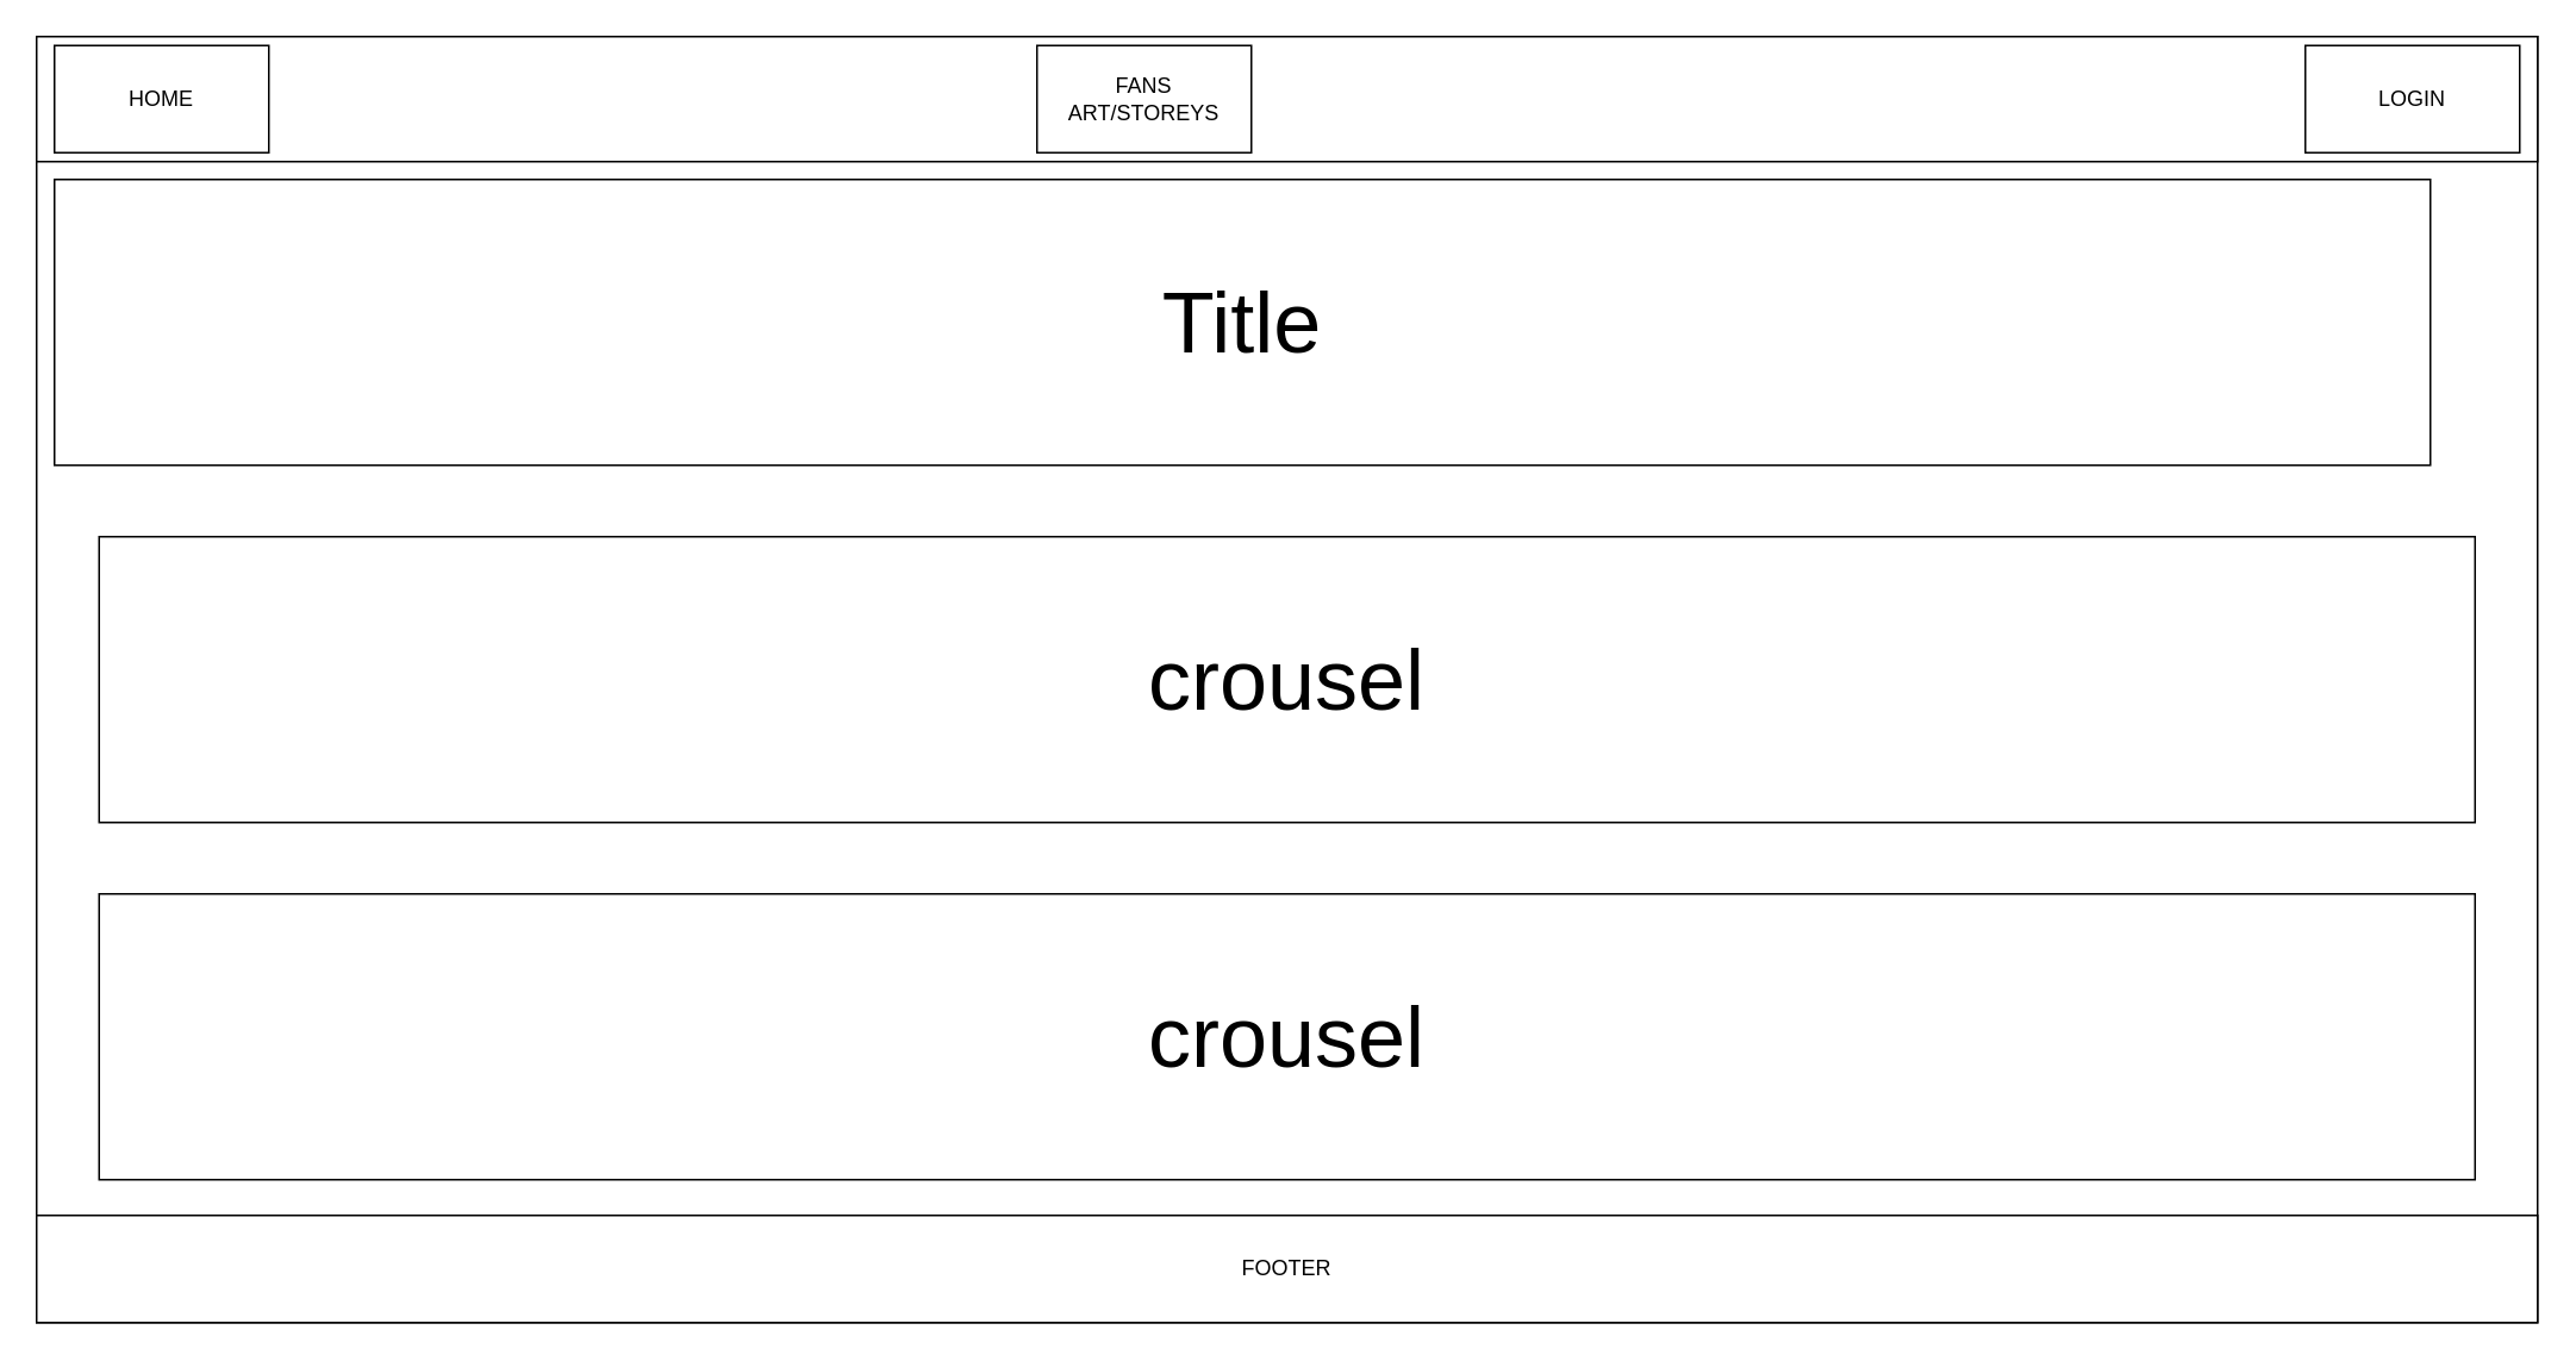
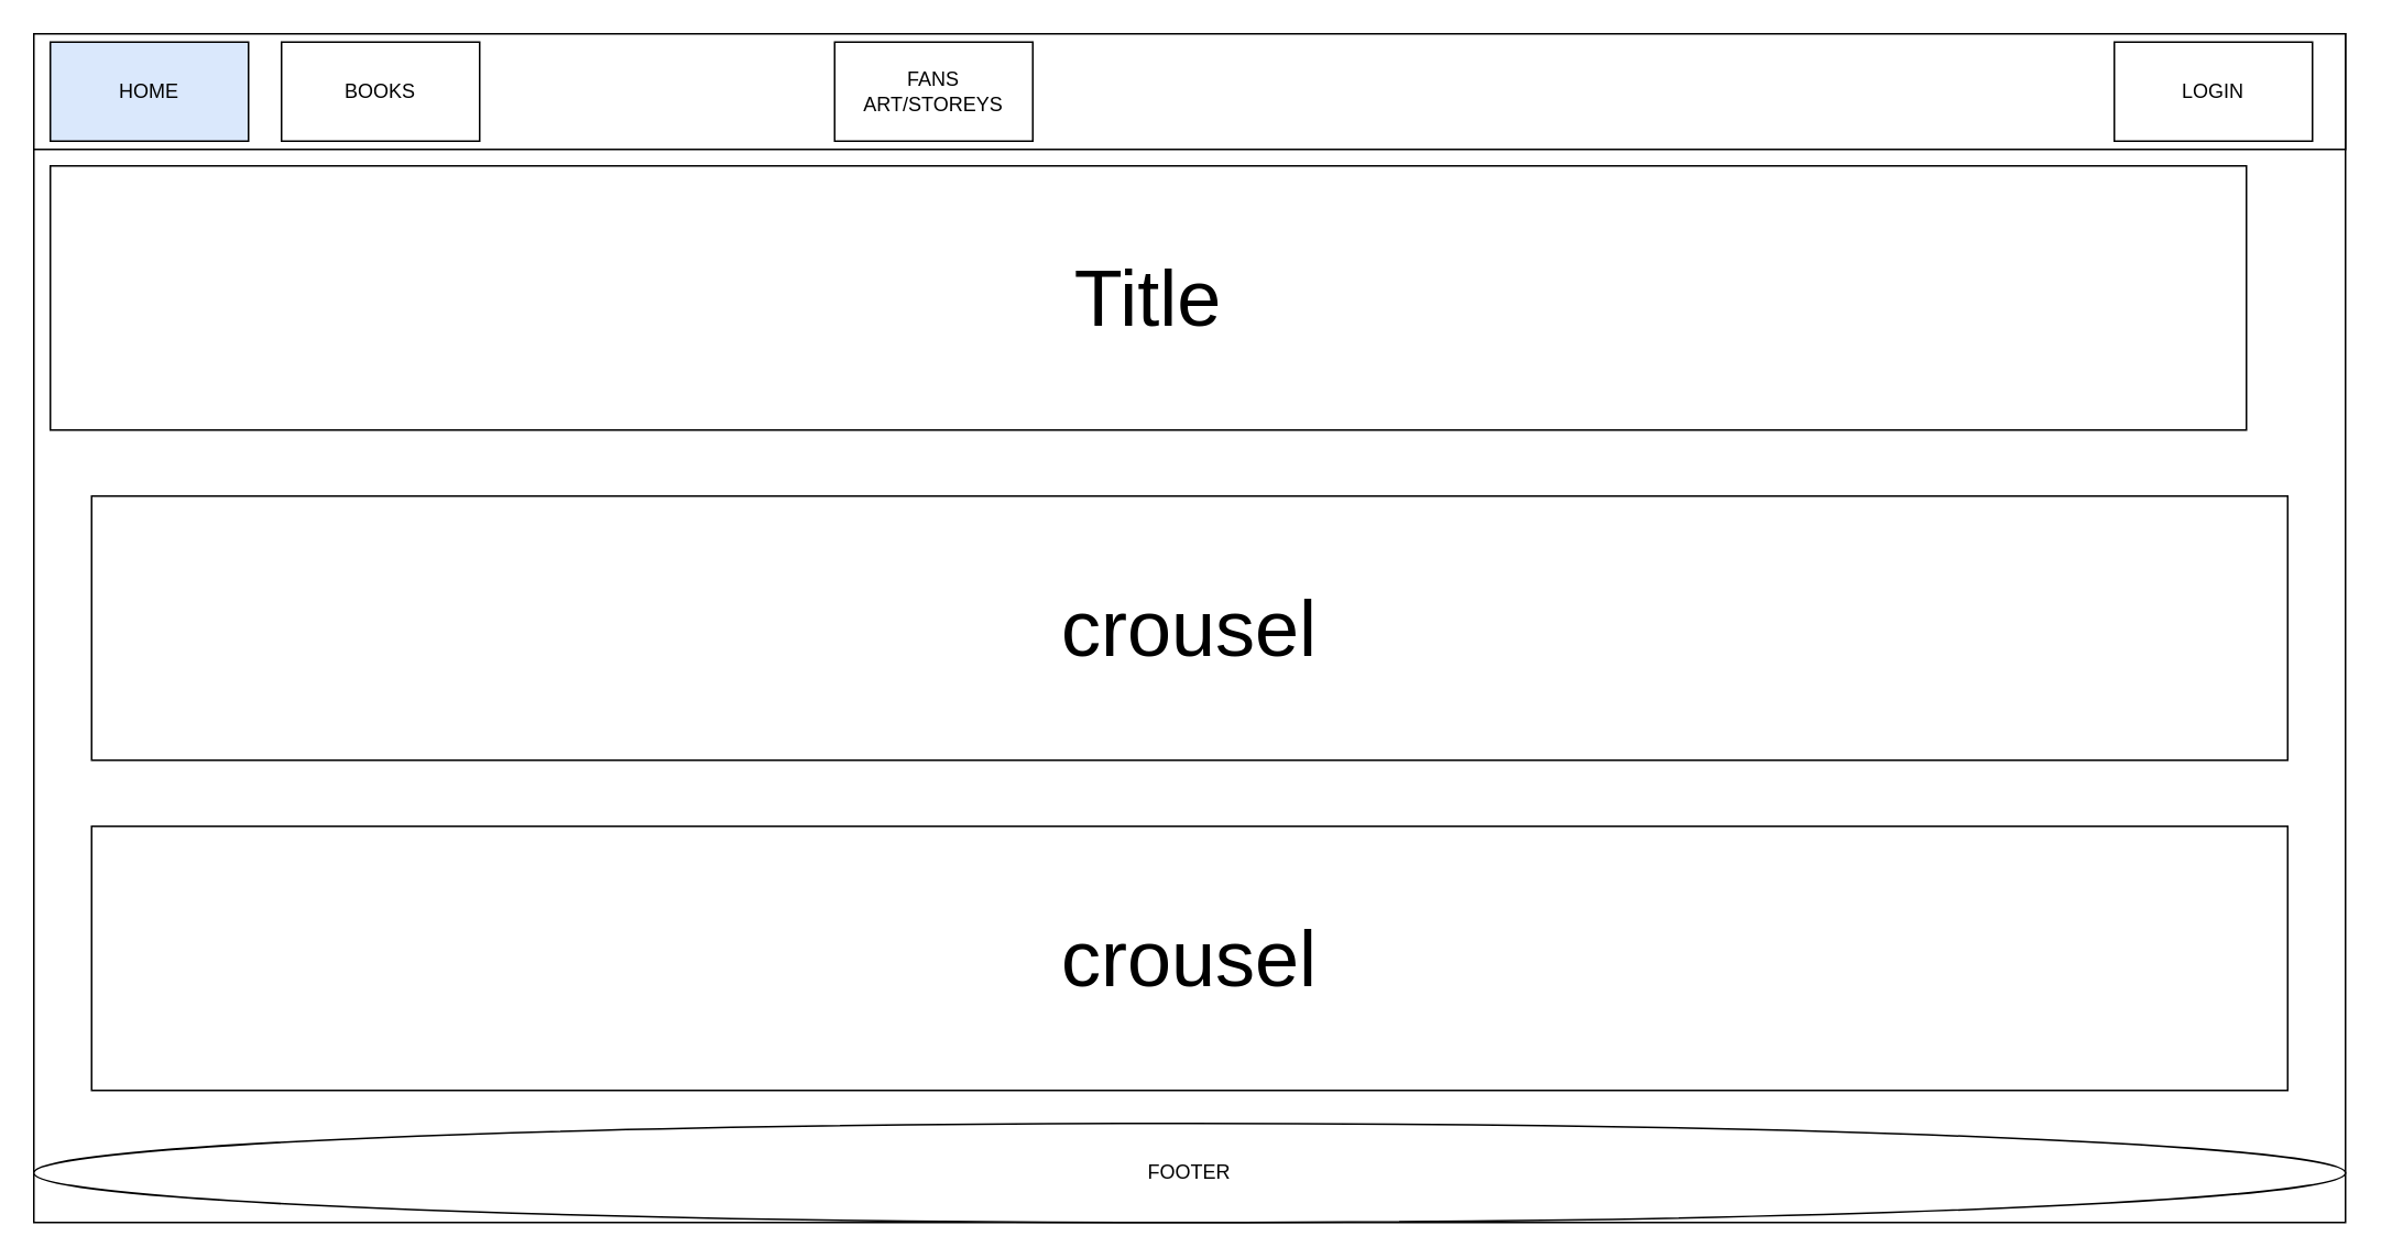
- <mxCell id="4" value="HOME&lt;br&gt;" style="rounded=0;whiteSpace=wrap;html=1;" parent="1" vertex="1"><mxGeometry x="30" y="25" width="120" height="60" as="geometry" /></mxCell>
+ <mxCell id="4" value="HOME&lt;br&gt;" style="rounded=0;whiteSpace=wrap;html=1;fillColor=#dae8fc;" parent="1" vertex="1"><mxGeometry x="30" y="25" width="120" height="60" as="geometry" /></mxCell>
+ <mxCell id="5" value="BOOKS" style="rounded=0;whiteSpace=wrap;html=1;" parent="1" vertex="1"><mxGeometry x="170" y="25" width="120" height="60" as="geometry" /></mxCell>
- <mxCell id="6" value="FANS ART/STOREYS" style="rounded=0;whiteSpace=wrap;html=1;" parent="1" vertex="1"><mxGeometry x="580" y="25" width="120" height="60" as="geometry" /></mxCell>
+ <mxCell id="6" value="FANS ART/STOREYS" style="rounded=0;whiteSpace=wrap;html=1;" parent="1" vertex="1"><mxGeometry x="505" y="25" width="120" height="60" as="geometry" /></mxCell>
- <mxCell id="7" value="LOGIN" style="rounded=0;whiteSpace=wrap;html=1;" parent="1" vertex="1"><mxGeometry x="1290" y="25" width="120" height="60" as="geometry" /></mxCell>
+ <mxCell id="7" value="LOGIN" style="rounded=0;whiteSpace=wrap;html=1;" parent="1" vertex="1"><mxGeometry x="1280" y="25" width="120" height="60" as="geometry" /></mxCell>
- <mxCell id="9" value="FOOTER" style="rounded=0;whiteSpace=wrap;html=1;" parent="1" vertex="1"><mxGeometry x="20" y="680" width="1400" height="60" as="geometry" /></mxCell>
+ <mxCell id="9" value="FOOTER" style="ellipse;whiteSpace=wrap;html=1;" parent="1" vertex="1"><mxGeometry x="20" y="680" width="1400" height="60" as="geometry" /></mxCell>
